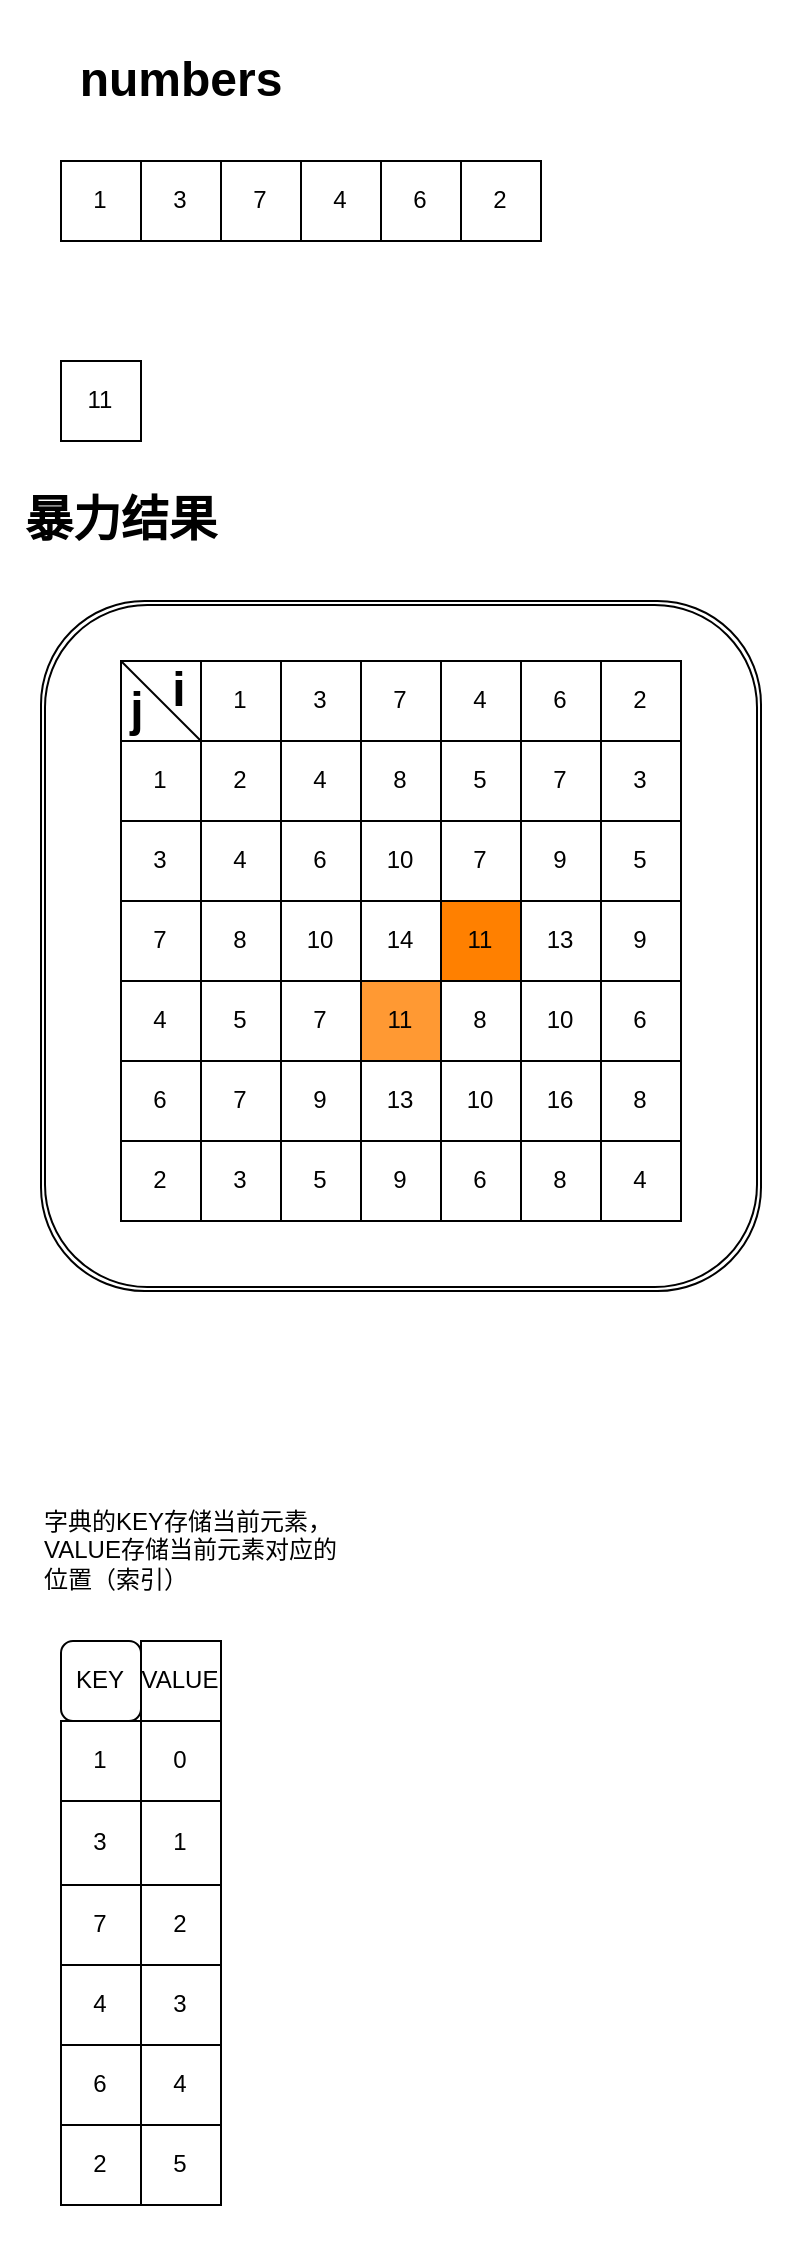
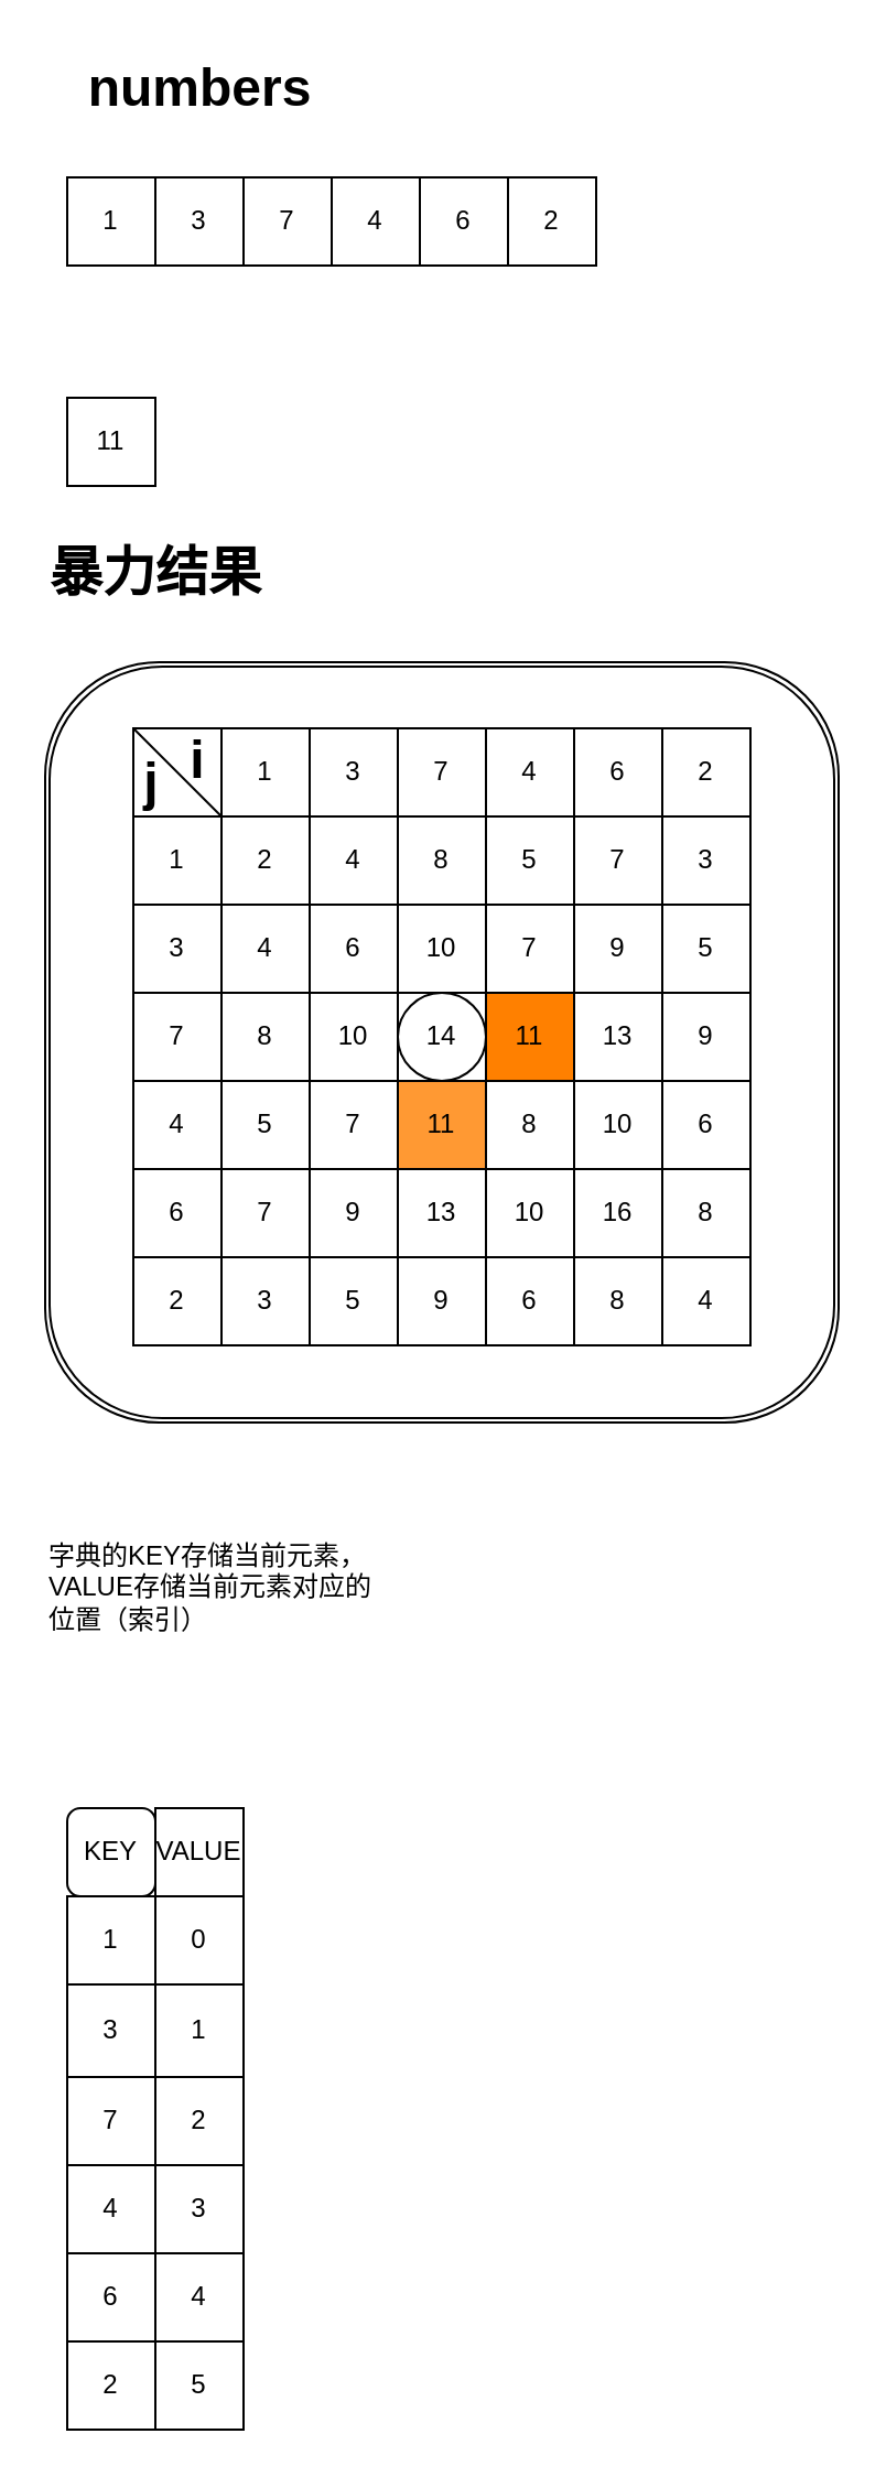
- <mxCell id="67" value="暴力结果" style="text;strokeColor=none;fillColor=none;html=1;fontSize=24;fontStyle=1;verticalAlign=middle;align=center;" parent="1" vertex="1"><mxGeometry x="10" y="240" width="100" height="40" as="geometry" /></mxCell>
+ <mxCell id="67" value="暴力结果" style="text;strokeColor=none;fillColor=none;html=1;fontSize=24;fontStyle=1;verticalAlign=middle;align=center;" parent="1" vertex="1"><mxGeometry x="20" y="240" width="100" height="40" as="geometry" /></mxCell>
- <mxCell id="40" value="14" style="rounded=0;whiteSpace=wrap;html=1;" parent="11" vertex="1"><mxGeometry x="130" y="120" width="40" height="40" as="geometry" /></mxCell>
+ <mxCell id="40" value="14" style="ellipse;whiteSpace=wrap;html=1;" parent="11" vertex="1"><mxGeometry x="130" y="120" width="40" height="40" as="geometry" /></mxCell>
- <mxCell id="68" value="字典的KEY存储当前元素，VALUE存储当前元素对应的位置（索引）" style="text;html=1;strokeColor=none;fillColor=none;align=left;verticalAlign=middle;whiteSpace=wrap;rounded=0;" vertex="1" parent="1"><mxGeometry x="20" y="730" width="160" height="90" as="geometry" /></mxCell>
+ <mxCell id="68" value="字典的KEY存储当前元素，VALUE存储当前元素对应的位置（索引）" style="text;html=1;strokeColor=none;fillColor=none;align=left;verticalAlign=middle;whiteSpace=wrap;rounded=0;" vertex="1" parent="1"><mxGeometry x="20" y="675" width="160" height="90" as="geometry" /></mxCell>
